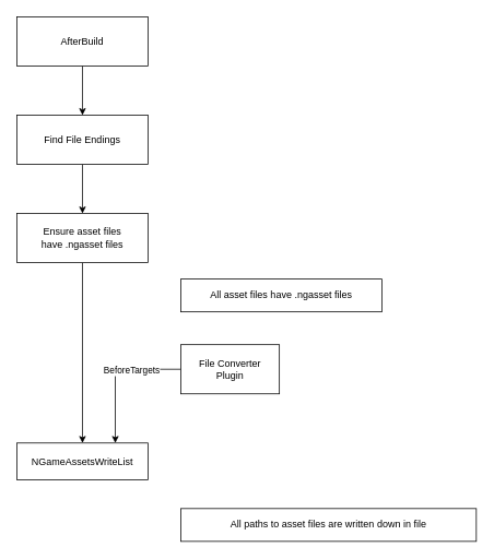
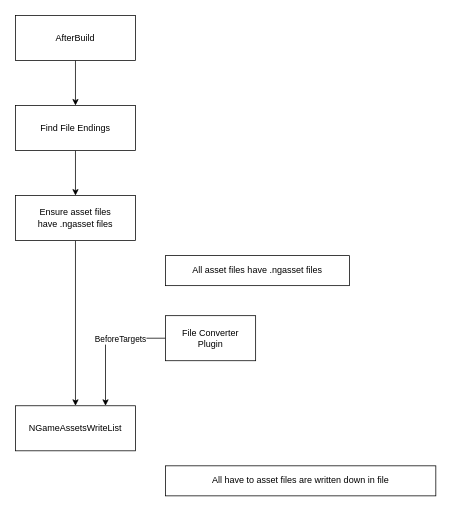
- <mxCell id="10" value="NGameAssetsWriteList" style="rounded=0;whiteSpace=wrap;html=1;" vertex="1" parent="1"><mxGeometry x="20" y="540" width="160" height="45" as="geometry" /></mxCell>
+ <mxCell id="10" value="NGameAssetsWriteList" style="rounded=0;whiteSpace=wrap;html=1;" vertex="1" parent="1"><mxGeometry x="20" y="540" width="160" height="60" as="geometry" /></mxCell>
- <mxCell id="9" value="All paths to asset files are written down in file" style="rounded=0;whiteSpace=wrap;html=1;" vertex="1" parent="1"><mxGeometry x="220" y="620" width="360" height="40" as="geometry" /></mxCell>
+ <mxCell id="9" value="All have to asset files are written down in file" style="rounded=0;whiteSpace=wrap;html=1;" vertex="1" parent="1"><mxGeometry x="220" y="620" width="360" height="40" as="geometry" /></mxCell>
